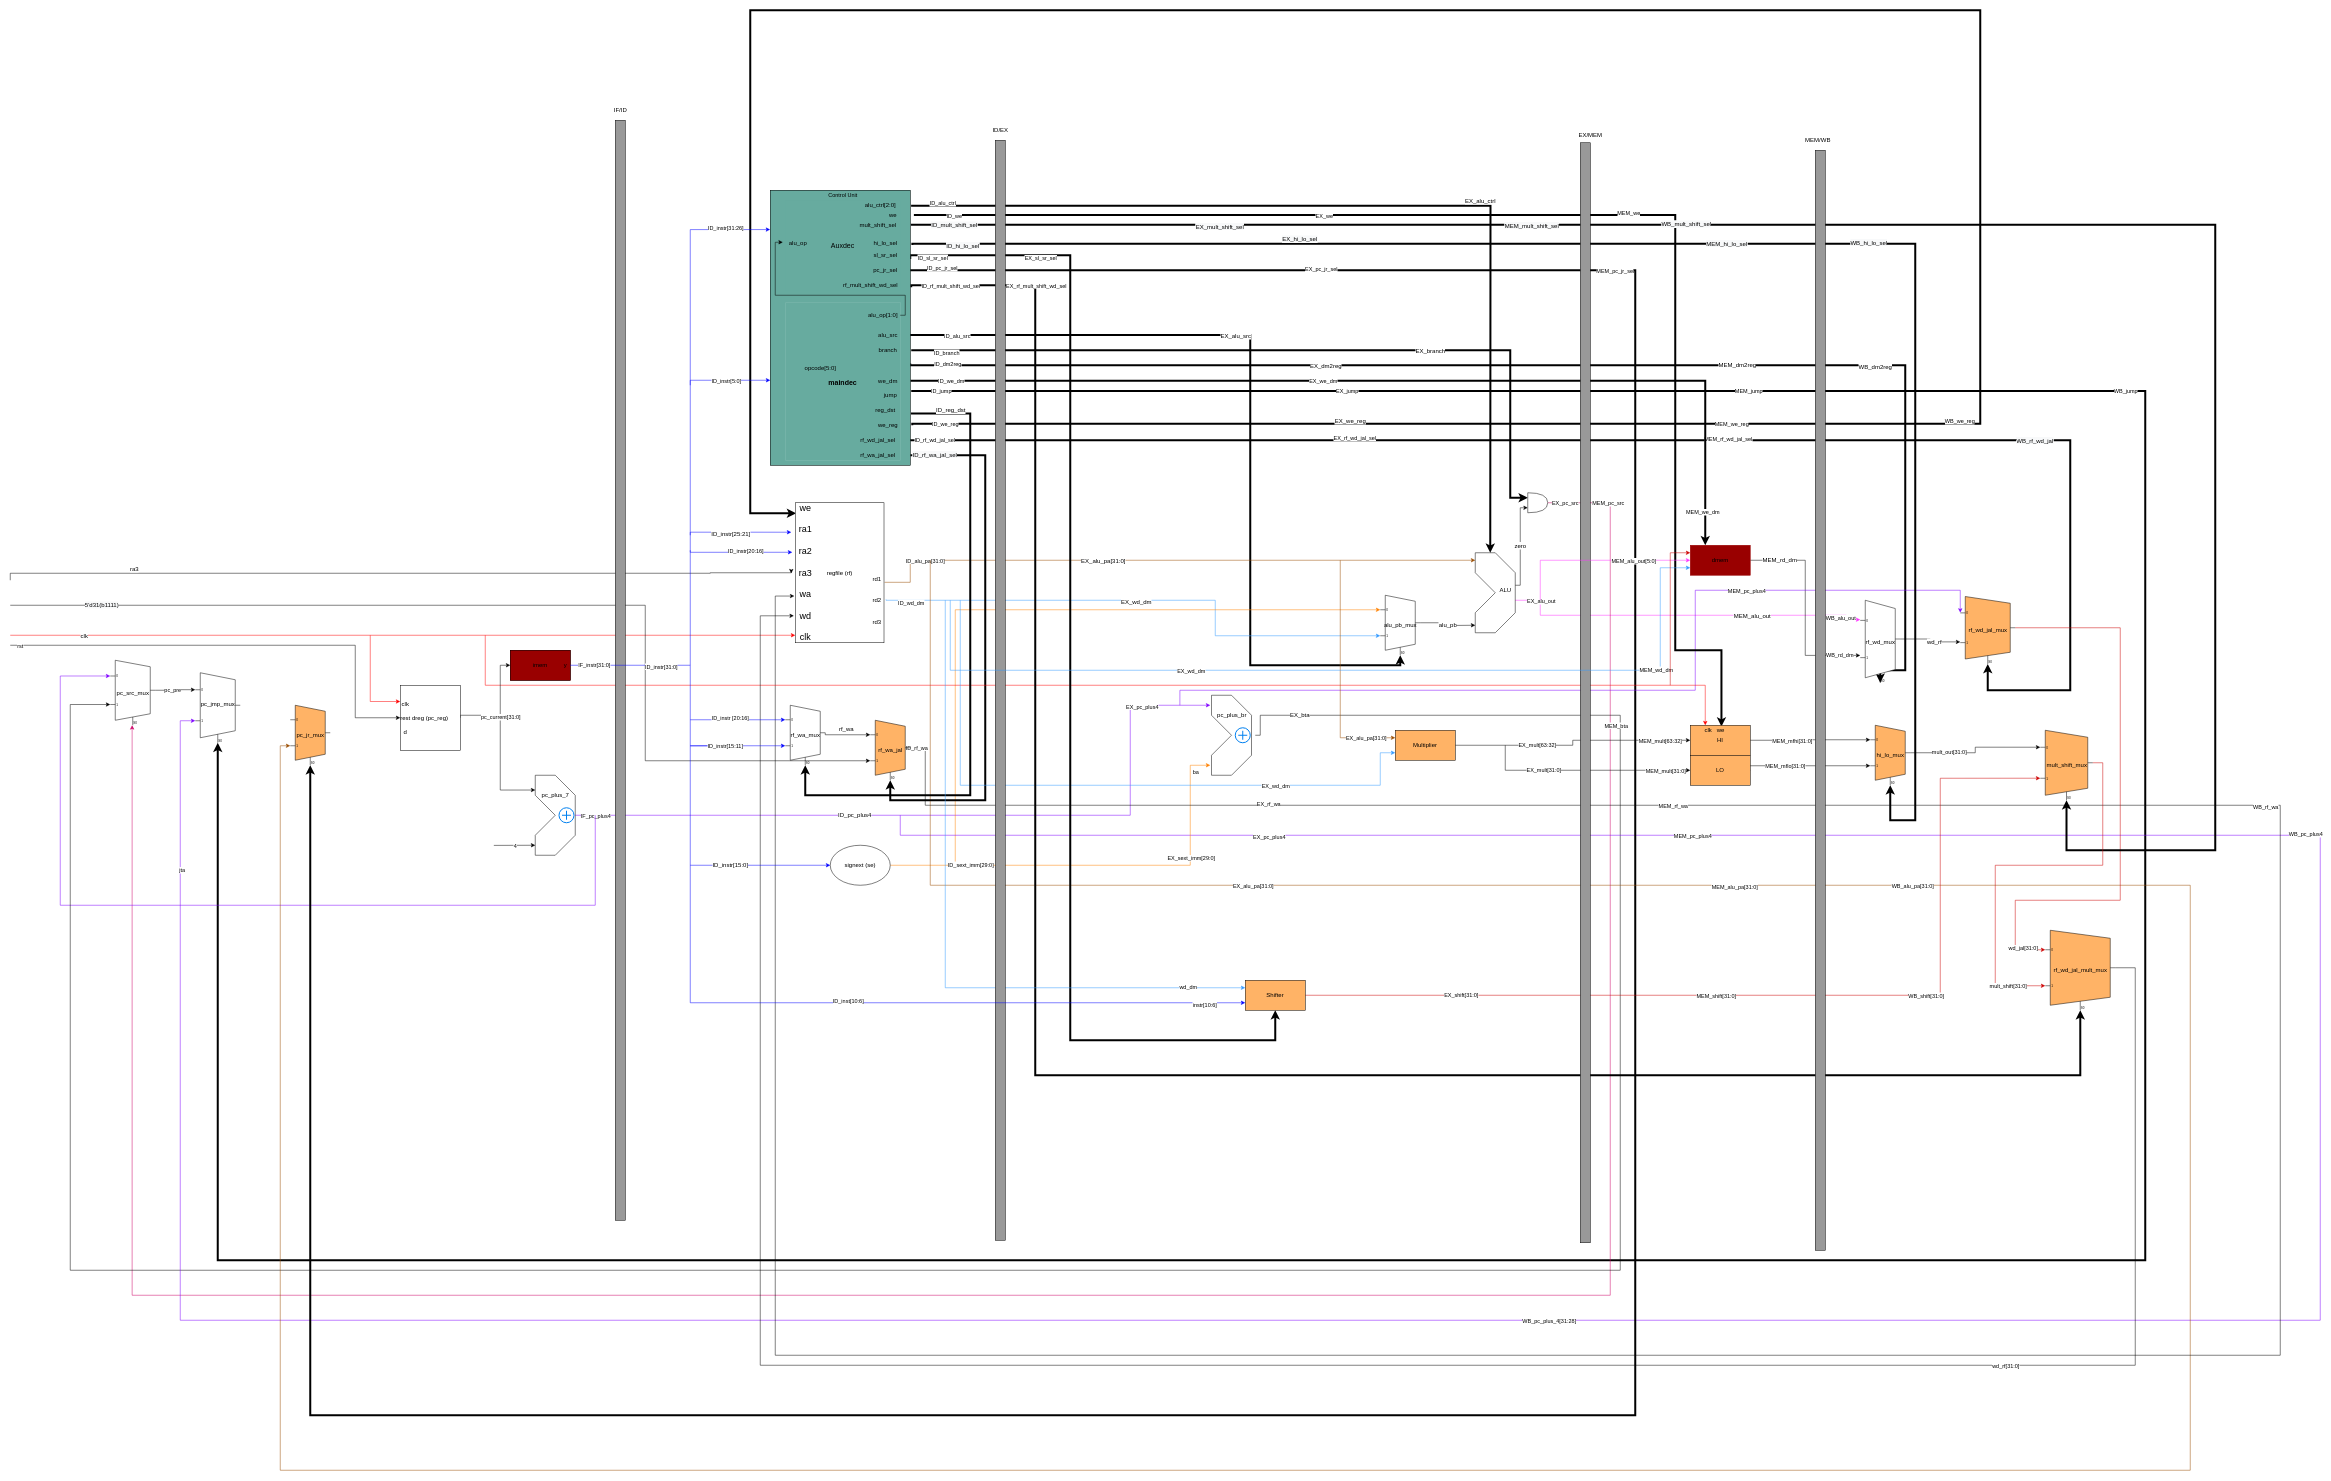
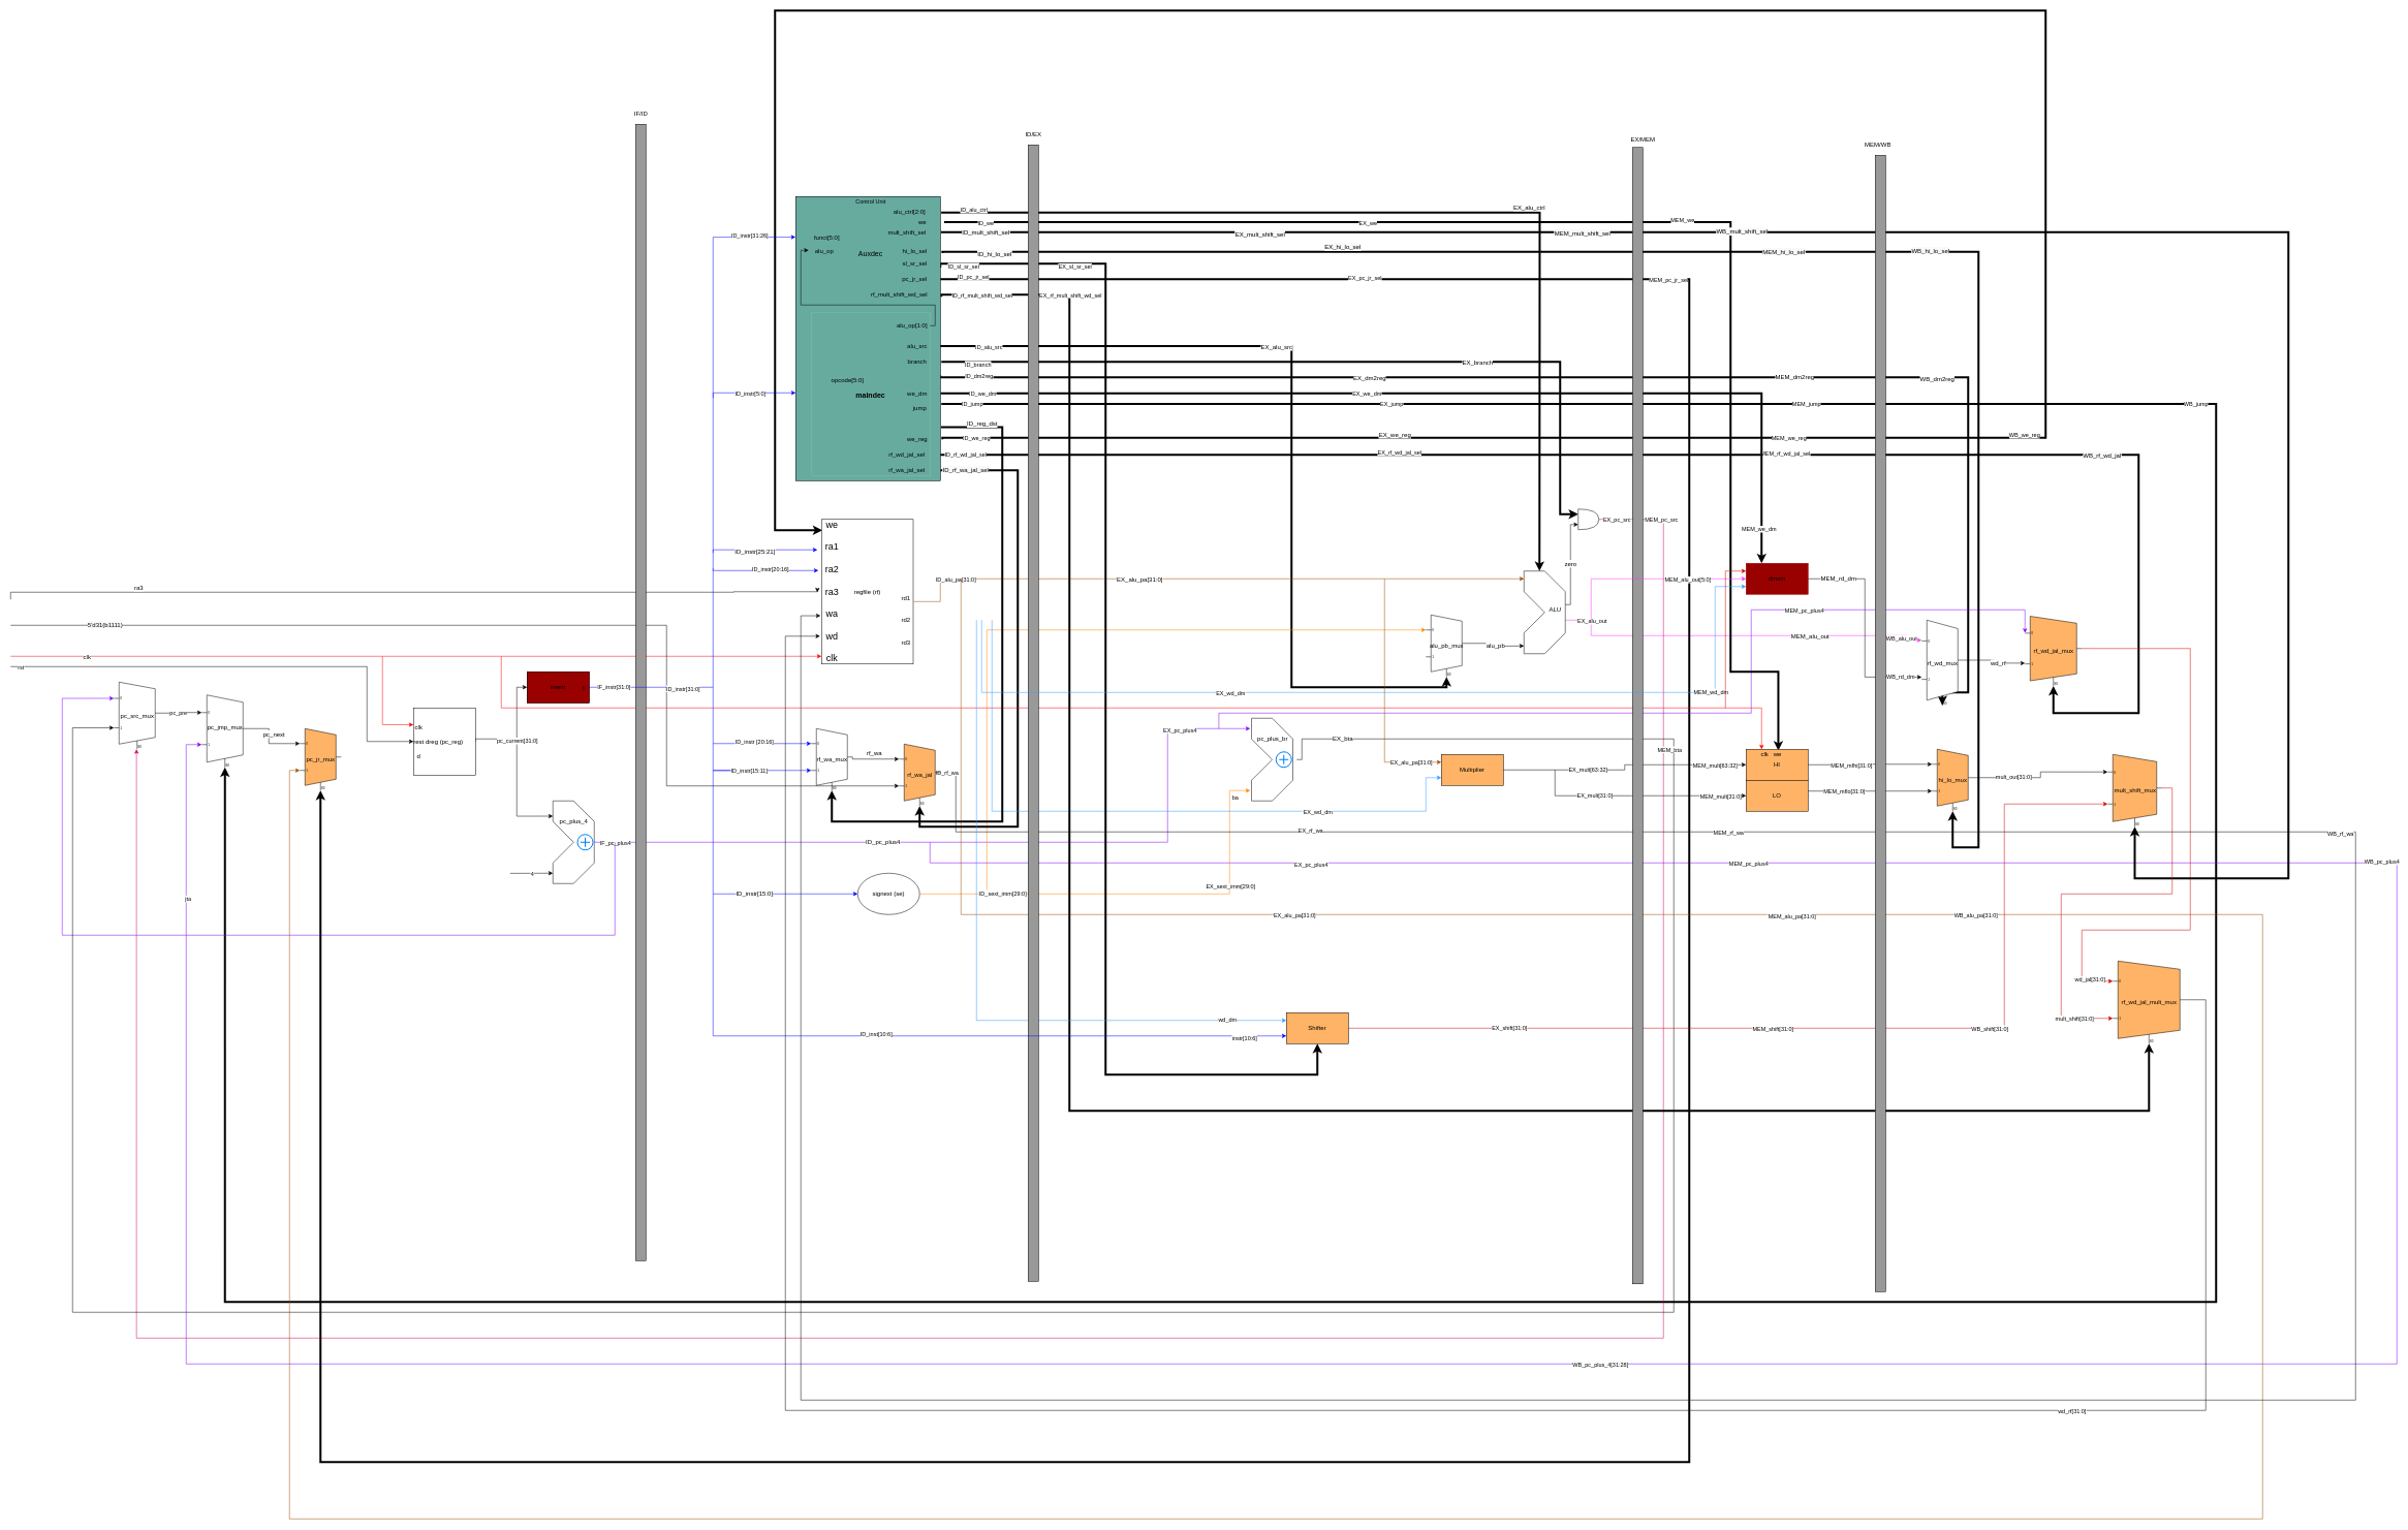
+ <mxCell id="206" value="&lt;font style=&quot;font-size: 12px&quot;&gt;funct[5:0]&lt;/font&gt;" style="text;html=1;align=center;verticalAlign=middle;resizable=0;points=[];autosize=1;strokeColor=none;fillColor=none;fontSize=20;" parent="202" vertex="1"><mxGeometry x="30" y="60" width="60" height="30" as="geometry" /></mxCell>
- <mxCell id="221" value="&lt;font style=&quot;font-size: 12px&quot;&gt;reg_dst&lt;/font&gt;" style="text;html=1;align=center;verticalAlign=middle;resizable=0;points=[];autosize=1;strokeColor=none;fillColor=none;" parent="214" vertex="1"><mxGeometry x="170" y="206" width="60" height="20" as="geometry" /></mxCell>
- <mxCell id="27" value="" style="endArrow=classic;html=1;rounded=0;fontFamily=Helvetica;fontSize=14;edgeStyle=orthogonalEdgeStyle;entryX=0;entryY=0.65;entryDx=0;entryDy=3;entryPerimeter=0;exitX=1.133;exitY=0.484;exitDx=0;exitDy=0;exitPerimeter=0;strokeColor=#3399FF;" parent="1" source="241" target="91" edge="1"><mxGeometry width="50" height="50" relative="1" as="geometry"><mxPoint x="2207.5" y="1200" as="sourcePoint" /><mxPoint x="2465.625" y="1240" as="targetPoint" /><Array as="points"><mxPoint x="1771" y="1200" /><mxPoint x="2430" y="1200" /><mxPoint x="2430" y="1271" /></Array></mxGeometry></mxCell>
- <mxCell id="28" value="&lt;font style=&quot;font-size: 12px&quot;&gt;EX_wd_dm&lt;/font&gt;" style="edgeLabel;html=1;align=center;verticalAlign=middle;resizable=0;points=[];fontSize=14;fontFamily=Helvetica;" parent="27" connectable="0" vertex="1"><mxGeometry x="-0.054" y="-2" relative="1" as="geometry"><mxPoint as="offset" /></mxGeometry></mxCell>
- <mxCell id="29" value="ID_wd_dm" style="edgeLabel;html=1;align=center;verticalAlign=middle;resizable=0;points=[];" parent="27" vertex="1" connectable="0"><mxGeometry x="-0.902" y="-4" relative="1" as="geometry"><mxPoint as="offset" /></mxGeometry></mxCell>
+ <mxCell id="8" value="pc_next" style="edgeStyle=orthogonalEdgeStyle;rounded=0;orthogonalLoop=1;jettySize=auto;html=1;fontSize=12;entryX=0;entryY=0.217;entryDx=0;entryDy=3;exitX=1;exitY=0.5;exitDx=0;exitDy=-5;exitPerimeter=0;entryPerimeter=0;" parent="1" source="39" target="127" edge="1"><mxGeometry x="-0.214" y="10" relative="1" as="geometry"><mxPoint x="2217.5" y="1480" as="targetPoint" /><Array as="points"><mxPoint x="520" y="1410" /><mxPoint x="520" y="1439" /></Array><mxPoint x="1820" y="1540" as="sourcePoint" /><mxPoint as="offset" /></mxGeometry></mxCell>
- <mxCell id="60" value="pc_plus_7" style="text;html=1;align=center;verticalAlign=middle;resizable=0;points=[];autosize=1;strokeColor=none;fillColor=none;" parent="49" vertex="1"><mxGeometry x="5" y="30" width="70" height="20" as="geometry" /></mxCell>
+ <mxCell id="60" value="pc_plus_4" style="text;html=1;align=center;verticalAlign=middle;resizable=0;points=[];autosize=1;strokeColor=none;fillColor=none;" parent="49" vertex="1"><mxGeometry x="5" y="30" width="70" height="20" as="geometry" /></mxCell>
